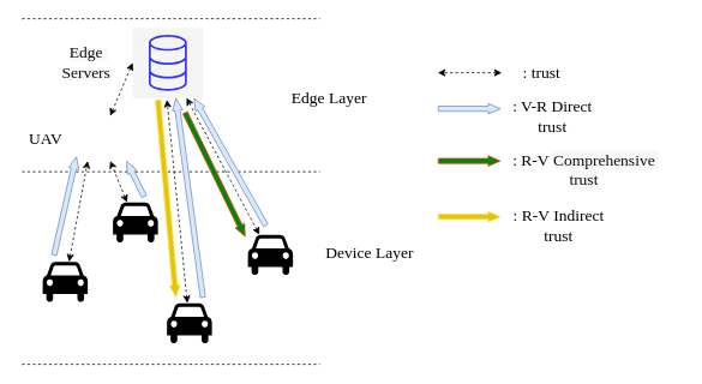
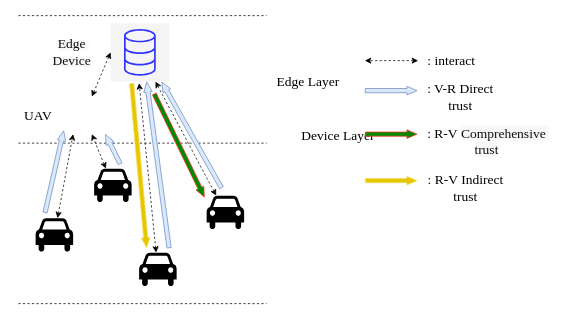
- <mxCell id="6" value="&lt;span style=&quot;color: rgb(17, 17, 17); text-align: start; white-space: pre-wrap; background-color: rgb(247, 247, 247);&quot;&gt;&lt;font style=&quot;font-size: 18px;&quot; face=&quot;Times New Roman&quot;&gt;Edge Servers&lt;/font&gt;&lt;/span&gt;" style="text;html=1;align=center;verticalAlign=middle;resizable=0;points=[];autosize=1;strokeColor=none;fillColor=none;" vertex="1" parent="1"><mxGeometry x="35" y="49" width="120" height="40" as="geometry" /></mxCell>
+ <mxCell id="6" value="&lt;span style=&quot;color: rgb(17, 17, 17); text-align: start; white-space: pre-wrap; background-color: rgb(247, 247, 247);&quot;&gt;&lt;font style=&quot;font-size: 18px;&quot; face=&quot;Times New Roman&quot;&gt;Edge Device&lt;/font&gt;&lt;/span&gt;" style="text;html=1;align=center;verticalAlign=middle;resizable=0;points=[];autosize=1;strokeColor=none;fillColor=none;" vertex="1" parent="1"><mxGeometry x="35" y="49" width="120" height="40" as="geometry" /></mxCell>
- <mxCell id="27" value="&lt;font style=&quot;font-size: 18px;&quot; face=&quot;Times New Roman&quot;&gt;: trust&lt;/font&gt;" style="text;html=1;align=center;verticalAlign=middle;resizable=0;points=[];autosize=1;strokeColor=none;fillColor=none;" vertex="1" parent="1"><mxGeometry x="556" y="60" width="90" height="40" as="geometry" /></mxCell>
+ <mxCell id="27" value="&lt;font style=&quot;font-size: 18px;&quot; face=&quot;Times New Roman&quot;&gt;: interact&lt;/font&gt;" style="text;html=1;align=center;verticalAlign=middle;resizable=0;points=[];autosize=1;strokeColor=none;fillColor=none;" vertex="1" parent="1"><mxGeometry x="556" y="60" width="90" height="40" as="geometry" /></mxCell>
- <mxCell id="5" value="&lt;font style=&quot;font-size: 18px;&quot; face=&quot;Times New Roman&quot;&gt;Edge Layer&lt;/font&gt;" style="text;html=1;align=center;verticalAlign=middle;resizable=0;points=[];autosize=1;strokeColor=none;fillColor=none;" vertex="1" parent="1"><mxGeometry x="310" y="88" width="110" height="40" as="geometry" /></mxCell>
+ <mxCell id="5" value="&lt;font style=&quot;font-size: 18px;&quot; face=&quot;Times New Roman&quot;&gt;Edge Layer&lt;/font&gt;" style="text;html=1;align=center;verticalAlign=middle;resizable=0;points=[];autosize=1;strokeColor=none;fillColor=none;" vertex="1" parent="1"><mxGeometry x="355" y="88" width="110" height="40" as="geometry" /></mxCell>
- <mxCell id="9" value="&lt;font style=&quot;font-size: 18px;&quot; face=&quot;Times New Roman&quot;&gt;Device Layer&lt;/font&gt;" style="text;html=1;align=center;verticalAlign=middle;resizable=0;points=[];autosize=1;strokeColor=none;fillColor=none;" vertex="1" parent="1"><mxGeometry x="350" y="260" width="120" height="40" as="geometry" /></mxCell>
+ <mxCell id="9" value="&lt;font style=&quot;font-size: 18px;&quot; face=&quot;Times New Roman&quot;&gt;Device Layer&lt;/font&gt;" style="text;html=1;align=center;verticalAlign=middle;resizable=0;points=[];autosize=1;strokeColor=none;fillColor=none;" vertex="1" parent="1"><mxGeometry x="390" y="160" width="120" height="40" as="geometry" /></mxCell>
